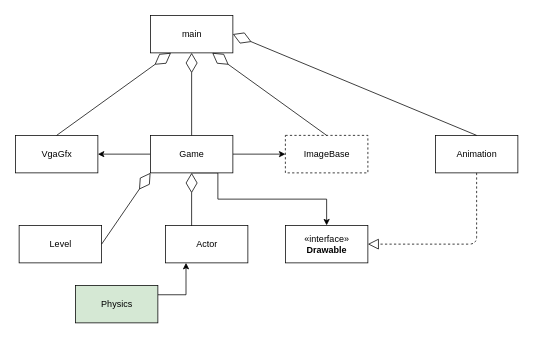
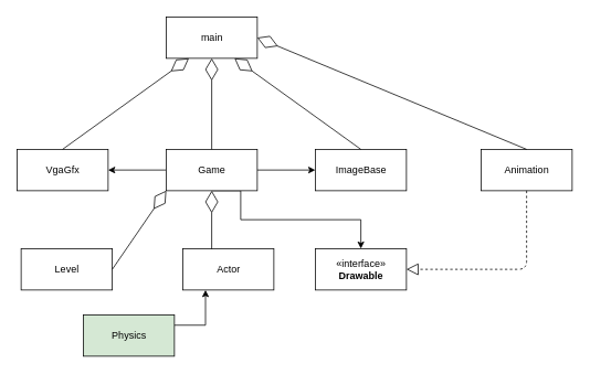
- <mxCell id="11" value="ImageBase" style="html=1;dashed=1;" vertex="1" parent="1"><mxGeometry x="380" y="180" width="110" height="50" as="geometry" /></mxCell>
+ <mxCell id="11" value="ImageBase" style="html=1;" vertex="1" parent="1"><mxGeometry x="380" y="180" width="110" height="50" as="geometry" /></mxCell>
